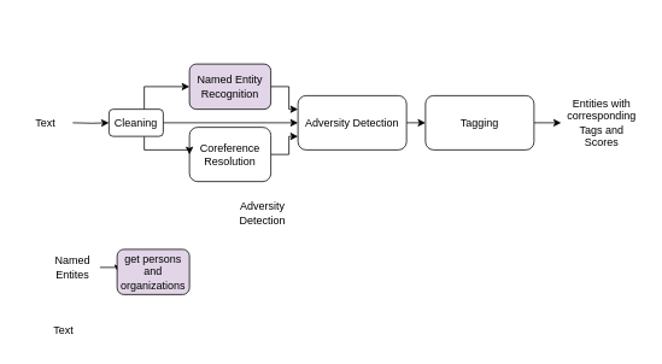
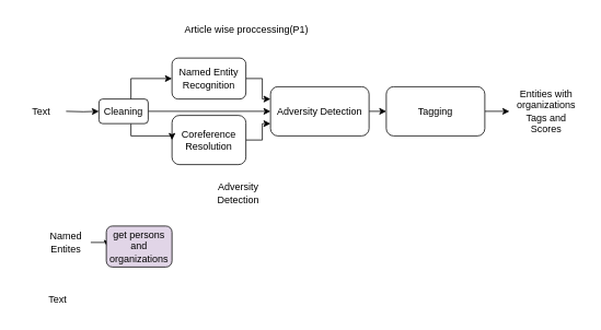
+ <mxCell id="4" value="Article wise proccessing(P1)" style="text;html=1;strokeColor=none;fillColor=none;align=center;verticalAlign=middle;whiteSpace=wrap;rounded=0;" vertex="1" parent="1"><mxGeometry x="220" y="20" width="160" height="30" as="geometry" /></mxCell>
- <mxCell id="3" value="Named Entity Recognition" style="rounded=1;whiteSpace=wrap;html=1;fillColor=#e1d5e7;" vertex="1" parent="1"><mxGeometry x="209" y="70" width="90" height="50" as="geometry" /></mxCell>
+ <mxCell id="3" value="Named Entity Recognition" style="rounded=1;whiteSpace=wrap;html=1;" vertex="1" parent="1"><mxGeometry x="209" y="70" width="90" height="50" as="geometry" /></mxCell>
- <mxCell id="17" value="Entities with corresponding Tags and Scores" style="text;html=1;strokeColor=none;fillColor=none;align=center;verticalAlign=middle;whiteSpace=wrap;rounded=0;" vertex="1" parent="1"><mxGeometry x="620" y="120" width="90" height="30" as="geometry" /></mxCell>
+ <mxCell id="17" value="Entities with organizations Tags and Scores" style="text;html=1;strokeColor=none;fillColor=none;align=center;verticalAlign=middle;whiteSpace=wrap;rounded=0;" vertex="1" parent="1"><mxGeometry x="620" y="120" width="90" height="30" as="geometry" /></mxCell>
